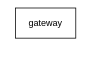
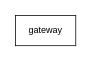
- <mxCell id="2" value="gateway" style="rounded=0;whiteSpace=wrap;html=1;" parent="1" vertex="1"><mxGeometry x="20" y="10" width="80" height="40" as="geometry" /></mxCell>
+ <mxCell id="2" value="gateway" style="rounded=0;whiteSpace=wrap;html=1;" parent="1" vertex="1"><mxGeometry x="20" y="20" width="80" height="40" as="geometry" /></mxCell>
